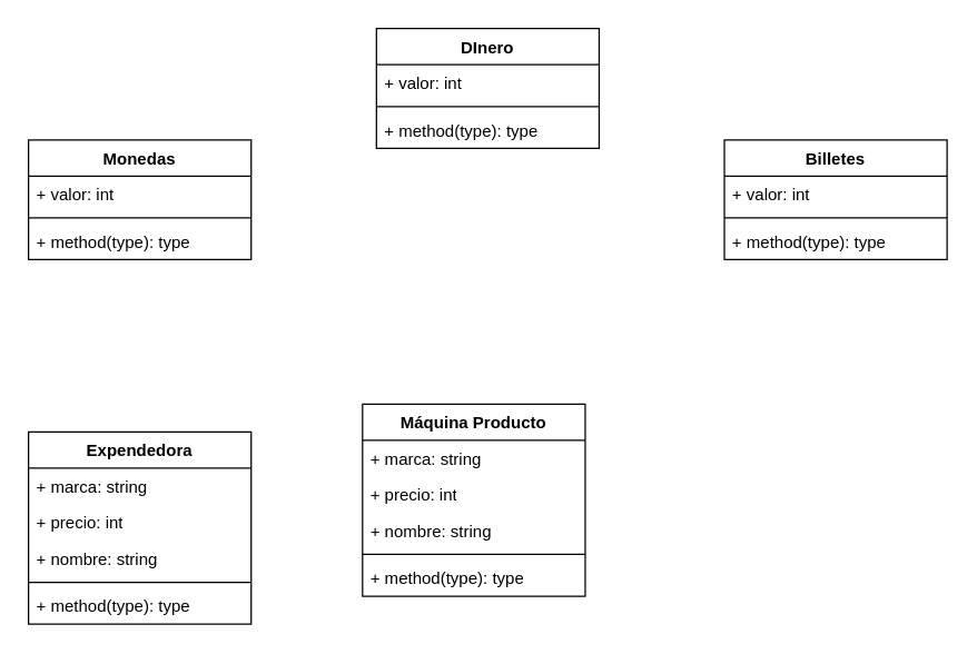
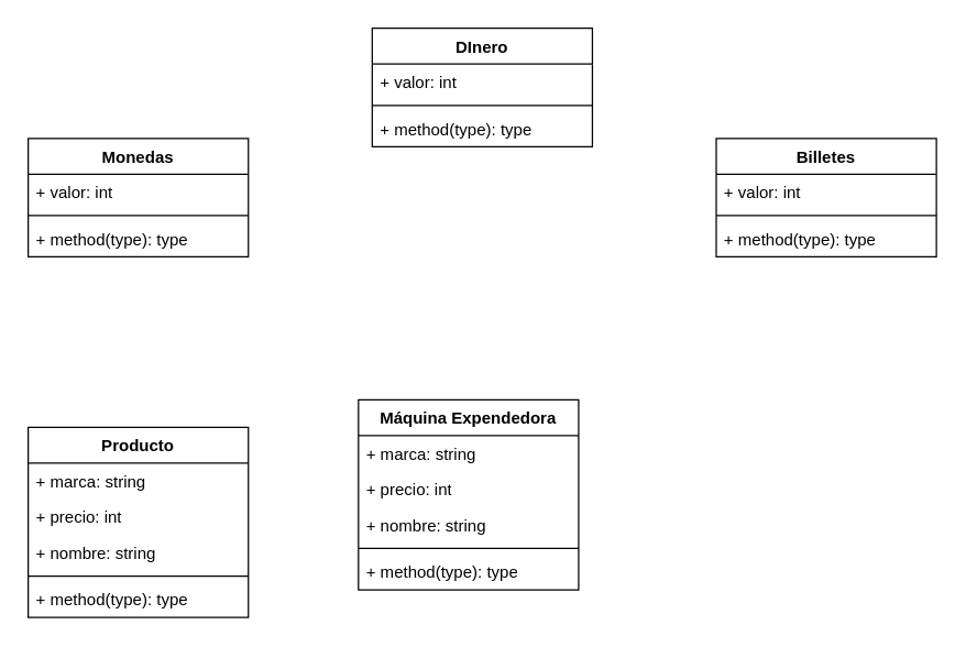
- <mxCell id="8" value="Máquina Producto" style="swimlane;fontStyle=1;align=center;verticalAlign=top;childLayout=stackLayout;horizontal=1;startSize=26;horizontalStack=0;resizeParent=1;resizeParentMax=0;resizeLast=0;collapsible=1;marginBottom=0;whiteSpace=wrap;html=1;" vertex="1" parent="1"><mxGeometry x="260" y="290" width="160" height="138" as="geometry" /></mxCell>
+ <mxCell id="8" value="Máquina Expendedora" style="swimlane;fontStyle=1;align=center;verticalAlign=top;childLayout=stackLayout;horizontal=1;startSize=26;horizontalStack=0;resizeParent=1;resizeParentMax=0;resizeLast=0;collapsible=1;marginBottom=0;whiteSpace=wrap;html=1;" vertex="1" parent="1"><mxGeometry x="260" y="290" width="160" height="138" as="geometry" /></mxCell>
- <mxCell id="2" value="Expendedora" style="swimlane;fontStyle=1;align=center;verticalAlign=top;childLayout=stackLayout;horizontal=1;startSize=26;horizontalStack=0;resizeParent=1;resizeParentMax=0;resizeLast=0;collapsible=1;marginBottom=0;whiteSpace=wrap;html=1;" vertex="1" parent="1"><mxGeometry x="20" y="310" width="160" height="138" as="geometry" /></mxCell>
+ <mxCell id="2" value="Producto" style="swimlane;fontStyle=1;align=center;verticalAlign=top;childLayout=stackLayout;horizontal=1;startSize=26;horizontalStack=0;resizeParent=1;resizeParentMax=0;resizeLast=0;collapsible=1;marginBottom=0;whiteSpace=wrap;html=1;" vertex="1" parent="1"><mxGeometry x="20" y="310" width="160" height="138" as="geometry" /></mxCell>
